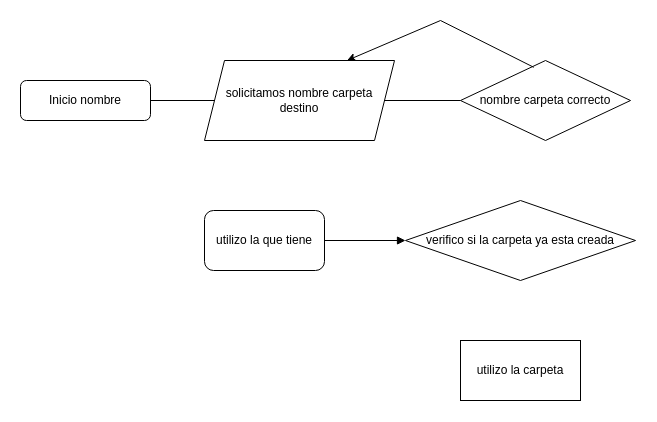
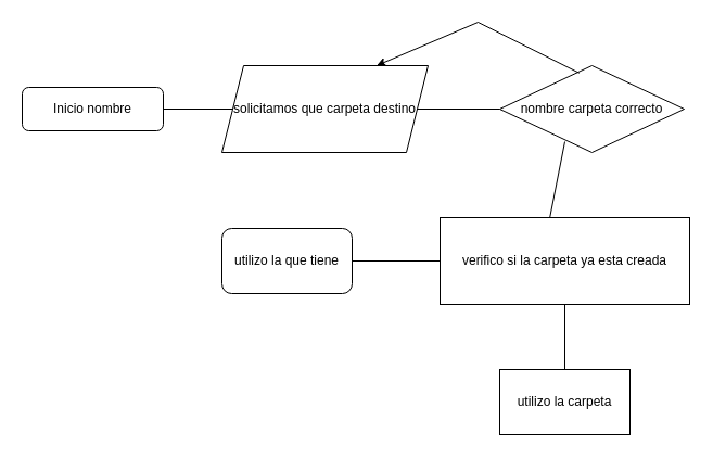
- <mxCell id="3" value="solicitamos nombre carpeta destino" style="shape=parallelogram;perimeter=parallelogramPerimeter;whiteSpace=wrap;html=1;fixedSize=1;" vertex="1" parent="1"><mxGeometry x="204" y="60" width="190" height="80" as="geometry" /></mxCell>
+ <mxCell id="3" value="solicitamos que carpeta destino" style="shape=parallelogram;perimeter=parallelogramPerimeter;whiteSpace=wrap;html=1;fixedSize=1;" vertex="1" parent="1"><mxGeometry x="204" y="60" width="190" height="80" as="geometry" /></mxCell>
+ <mxCell id="8" value="" style="endArrow=classic;html=1;rounded=0;exitX=0.353;exitY=0.875;exitDx=0;exitDy=0;exitPerimeter=0;entryX=0.432;entryY=0.115;entryDx=0;entryDy=0;entryPerimeter=0;" edge="1" parent="1" source="5" target="9"><mxGeometry width="50" height="50" relative="1" as="geometry"><mxPoint x="370" y="310" as="sourcePoint" /><mxPoint x="520" y="200" as="targetPoint" /></mxGeometry></mxCell>
- <mxCell id="12" value="" style="endArrow=block;html=1;rounded=0;exitX=1;exitY=0.5;exitDx=0;exitDy=0;entryX=0;entryY=0.5;entryDx=0;entryDy=0;" edge="1" parent="1" source="10" target="9"><mxGeometry width="50" height="50" relative="1" as="geometry"><mxPoint x="370" y="310" as="sourcePoint" /><mxPoint x="420" y="260" as="targetPoint" /></mxGeometry></mxCell>
+ <mxCell id="12" value="" style="endArrow=none;html=1;rounded=0;exitX=1;exitY=0.5;exitDx=0;exitDy=0;entryX=0;entryY=0.5;entryDx=0;entryDy=0;" edge="1" parent="1" source="10" target="9"><mxGeometry width="50" height="50" relative="1" as="geometry"><mxPoint x="370" y="310" as="sourcePoint" /><mxPoint x="420" y="260" as="targetPoint" /></mxGeometry></mxCell>
- <mxCell id="9" value="verifico si la carpeta ya esta creada" style="rhombus;whiteSpace=wrap;html=1;" vertex="1" parent="1"><mxGeometry x="405" y="200" width="230" height="80" as="geometry" /></mxCell>
+ <mxCell id="9" value="verifico si la carpeta ya esta creada" style="whiteSpace=wrap;html=1;rounded=0;" vertex="1" parent="1"><mxGeometry x="405" y="200" width="230" height="80" as="geometry" /></mxCell>
+ <mxCell id="13" value="" style="endArrow=none;html=1;rounded=0;entryX=0.5;entryY=1;entryDx=0;entryDy=0;exitX=0.5;exitY=0;exitDx=0;exitDy=0;" edge="1" parent="1" source="11" target="9"><mxGeometry width="50" height="50" relative="1" as="geometry"><mxPoint x="370" y="310" as="sourcePoint" /><mxPoint x="420" y="260" as="targetPoint" /></mxGeometry></mxCell>
